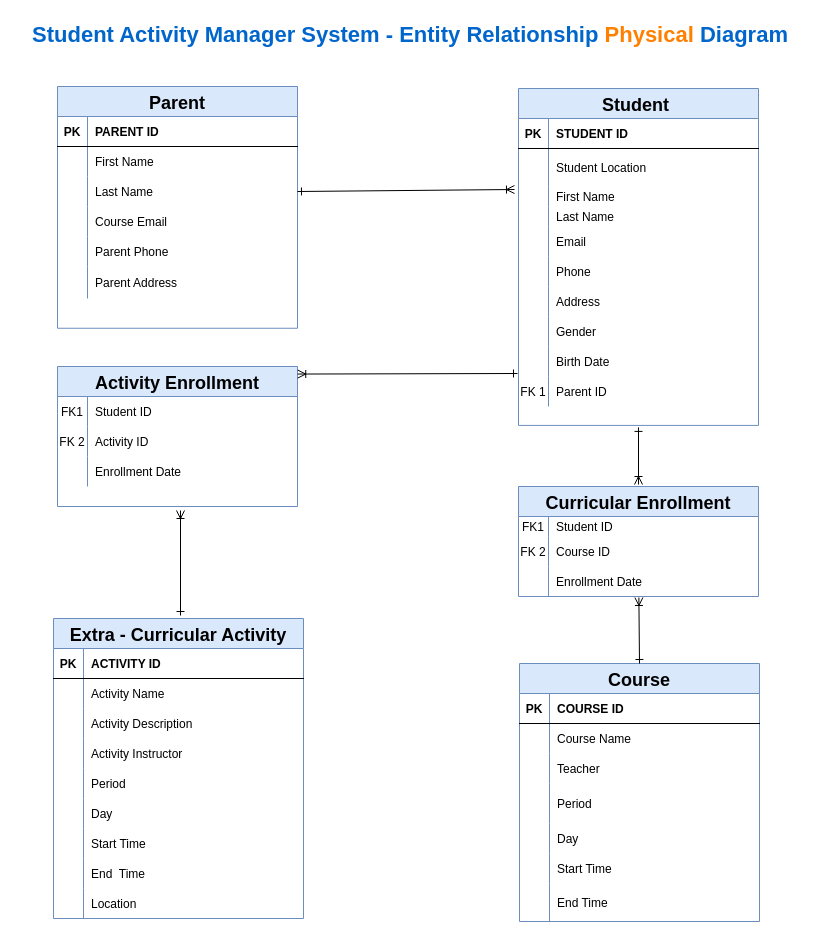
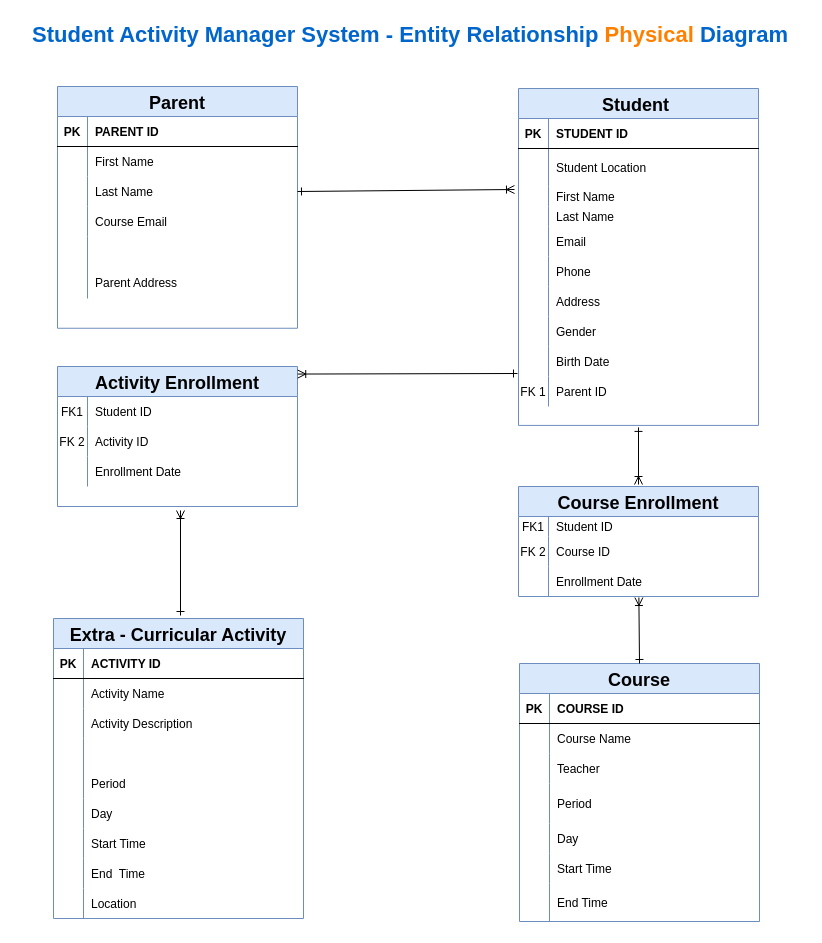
- <mxCell id="70" value="Parent Phone" style="shape=partialRectangle;overflow=hidden;connectable=0;fillColor=none;top=0;left=0;bottom=0;right=0;align=left;spacingLeft=6;" parent="68" vertex="1"><mxGeometry x="30" width="210" height="30" as="geometry"><mxRectangle width="210" height="30" as="alternateBounds" /></mxGeometry></mxCell>
- <mxCell id="115" value="Curricular Enrollment" style="shape=table;startSize=30;container=1;collapsible=1;childLayout=tableLayout;fixedRows=1;rowLines=0;fontStyle=1;align=center;resizeLast=1;fillColor=#dae8fc;strokeColor=#6c8ebf;fontSize=18;" parent="1" vertex="1"><mxGeometry x="518" y="486" width="240" height="110" as="geometry" /></mxCell>
+ <mxCell id="115" value="Course Enrollment" style="shape=table;startSize=30;container=1;collapsible=1;childLayout=tableLayout;fixedRows=1;rowLines=0;fontStyle=1;align=center;resizeLast=1;fillColor=#dae8fc;strokeColor=#6c8ebf;fontSize=18;" parent="1" vertex="1"><mxGeometry x="518" y="486" width="240" height="110" as="geometry" /></mxCell>
- <mxCell id="96" value="Activity Instructor" style="shape=partialRectangle;overflow=hidden;connectable=0;fillColor=none;top=0;left=0;bottom=0;right=0;align=left;spacingLeft=6;" parent="94" vertex="1"><mxGeometry x="30" width="220" height="30" as="geometry"><mxRectangle width="220" height="30" as="alternateBounds" /></mxGeometry></mxCell>
